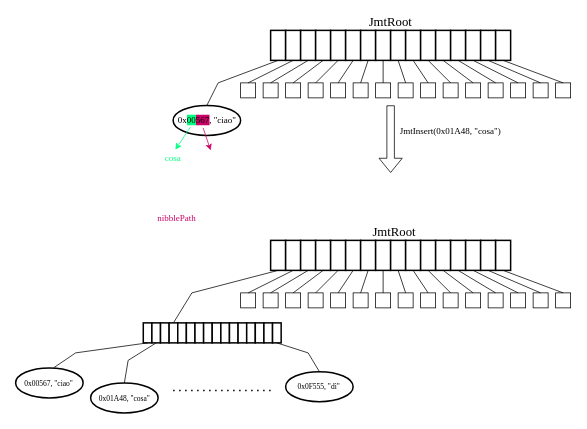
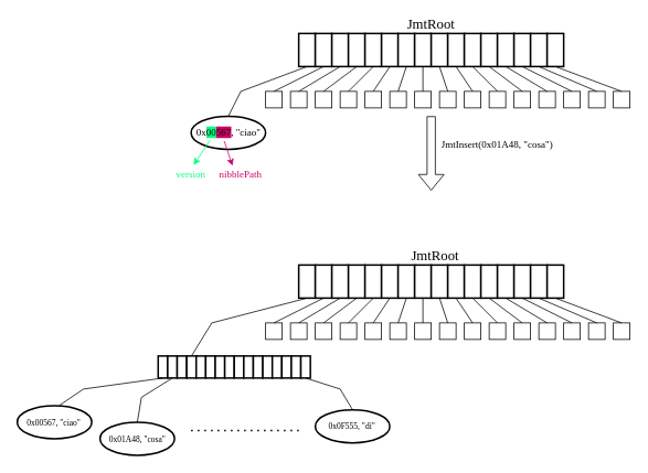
- <mxCell id="57" value="cosa" style="text;html=1;align=center;verticalAlign=middle;whiteSpace=wrap;rounded=0;fillColor=default;fontFamily=Times New Roman;fontColor=#00FF80;" vertex="1" parent="1"><mxGeometry x="210" y="200" width="40" height="20" as="geometry" /></mxCell>
+ <mxCell id="57" value="version" style="text;html=1;align=center;verticalAlign=middle;whiteSpace=wrap;rounded=0;fillColor=default;fontFamily=Times New Roman;fontColor=#00FF80;" vertex="1" parent="1"><mxGeometry x="210" y="200" width="40" height="20" as="geometry" /></mxCell>
- <mxCell id="58" value="nibblePath" style="text;html=1;align=center;verticalAlign=middle;whiteSpace=wrap;rounded=0;fillColor=default;fontFamily=Times New Roman;fontColor=#CC0066;" vertex="1" parent="1"><mxGeometry x="215" y="280" width="40" height="20" as="geometry" /></mxCell>
+ <mxCell id="58" value="nibblePath" style="text;html=1;align=center;verticalAlign=middle;whiteSpace=wrap;rounded=0;fillColor=default;fontFamily=Times New Roman;fontColor=#CC0066;" vertex="1" parent="1"><mxGeometry x="270" y="200" width="40" height="20" as="geometry" /></mxCell>
